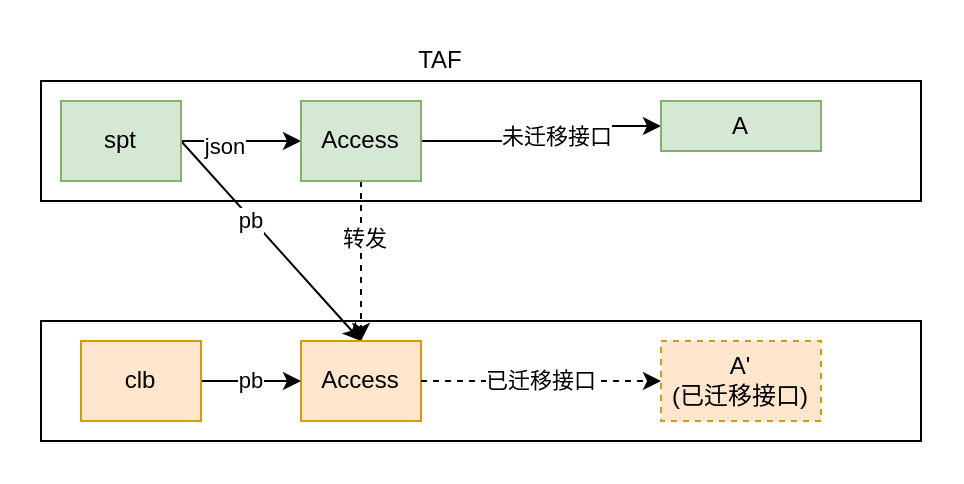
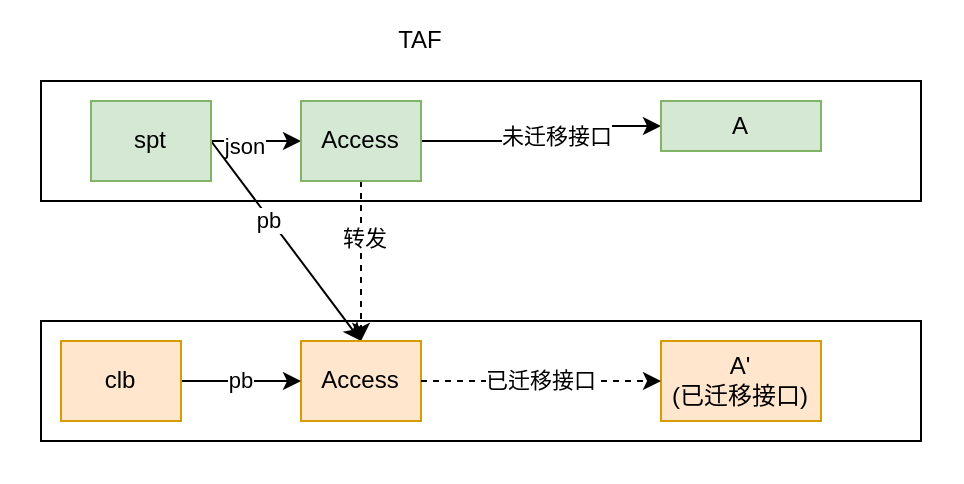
- <mxCell id="20" value="TAF" style="text;html=1;strokeColor=none;fillColor=none;align=center;verticalAlign=middle;whiteSpace=wrap;rounded=0;" vertex="1" parent="1"><mxGeometry x="200" y="20" width="40" height="20" as="geometry" /></mxCell>
+ <mxCell id="20" value="TAF" style="text;html=1;strokeColor=none;fillColor=none;align=center;verticalAlign=middle;whiteSpace=wrap;rounded=0;" vertex="1" parent="1"><mxGeometry x="190" y="10" width="40" height="20" as="geometry" /></mxCell>
- <mxCell id="8" value="spt" style="rounded=0;whiteSpace=wrap;html=1;fillColor=#d5e8d4;strokeColor=#82b366;" vertex="1" parent="1"><mxGeometry x="30" y="50" width="60" height="40" as="geometry" /></mxCell>
+ <mxCell id="8" value="spt" style="rounded=0;whiteSpace=wrap;html=1;fillColor=#d5e8d4;strokeColor=#82b366;" vertex="1" parent="1"><mxGeometry x="45" y="50" width="60" height="40" as="geometry" /></mxCell>
- <mxCell id="19" value="clb" style="rounded=0;whiteSpace=wrap;html=1;fillColor=#ffe6cc;strokeColor=#d79b00;" vertex="1" parent="1"><mxGeometry x="40" y="170" width="60" height="40" as="geometry" /></mxCell>
+ <mxCell id="19" value="clb" style="rounded=0;whiteSpace=wrap;html=1;fillColor=#ffe6cc;strokeColor=#d79b00;" vertex="1" parent="1"><mxGeometry x="30" y="170" width="60" height="40" as="geometry" /></mxCell>
- <mxCell id="16" value="A'&lt;br&gt;(已迁移接口)" style="rounded=0;whiteSpace=wrap;html=1;fillColor=#ffe6cc;strokeColor=#d79b00;dashed=1;" vertex="1" parent="1"><mxGeometry x="330" y="170" width="80" height="40" as="geometry" /></mxCell>
+ <mxCell id="16" value="A'&lt;br&gt;(已迁移接口)" style="rounded=0;whiteSpace=wrap;html=1;fillColor=#ffe6cc;strokeColor=#d79b00;" vertex="1" parent="1"><mxGeometry x="330" y="170" width="80" height="40" as="geometry" /></mxCell>
